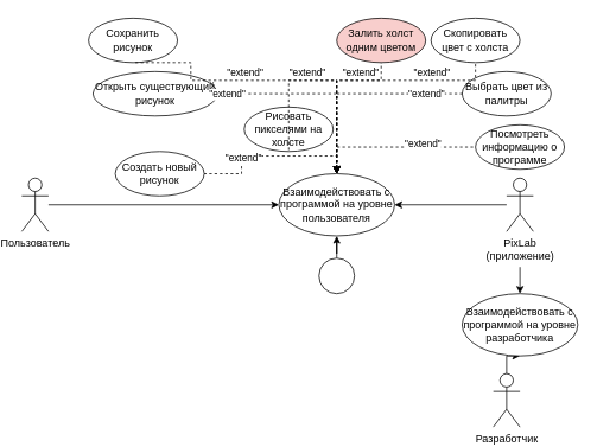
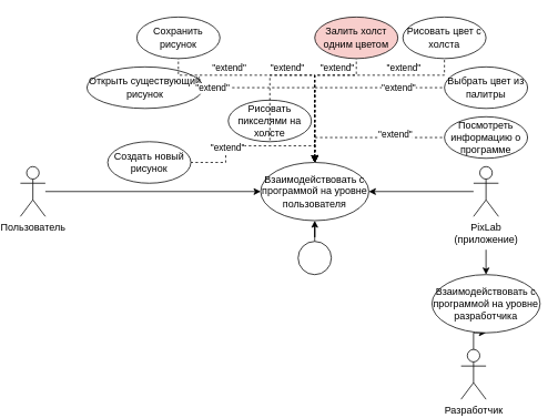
- <mxCell id="11" value="Сохранить рисунок" style="ellipse;whiteSpace=wrap;html=1;" vertex="1" parent="1"><mxGeometry x="95" y="20" width="100" height="50" as="geometry" /></mxCell>
+ <mxCell id="11" value="Сохранить рисунок" style="ellipse;whiteSpace=wrap;html=1;" vertex="1" parent="1"><mxGeometry x="160" y="20" width="100" height="50" as="geometry" /></mxCell>
- <mxCell id="14" value="Скопировать цвет с холста" style="ellipse;whiteSpace=wrap;html=1;" vertex="1" parent="1"><mxGeometry x="480" y="20" width="100" height="50" as="geometry" /></mxCell>
+ <mxCell id="14" value="Рисовать цвет с холста" style="ellipse;whiteSpace=wrap;html=1;" vertex="1" parent="1"><mxGeometry x="480" y="20" width="100" height="50" as="geometry" /></mxCell>
- <mxCell id="15" value="Выбрать цвет из палитры" style="ellipse;whiteSpace=wrap;html=1;" vertex="1" parent="1"><mxGeometry x="515" y="80" width="100" height="50" as="geometry" /></mxCell>
+ <mxCell id="15" value="Выбрать цвет из палитры" style="ellipse;whiteSpace=wrap;html=1;" vertex="1" parent="1"><mxGeometry x="530" y="80" width="100" height="50" as="geometry" /></mxCell>
